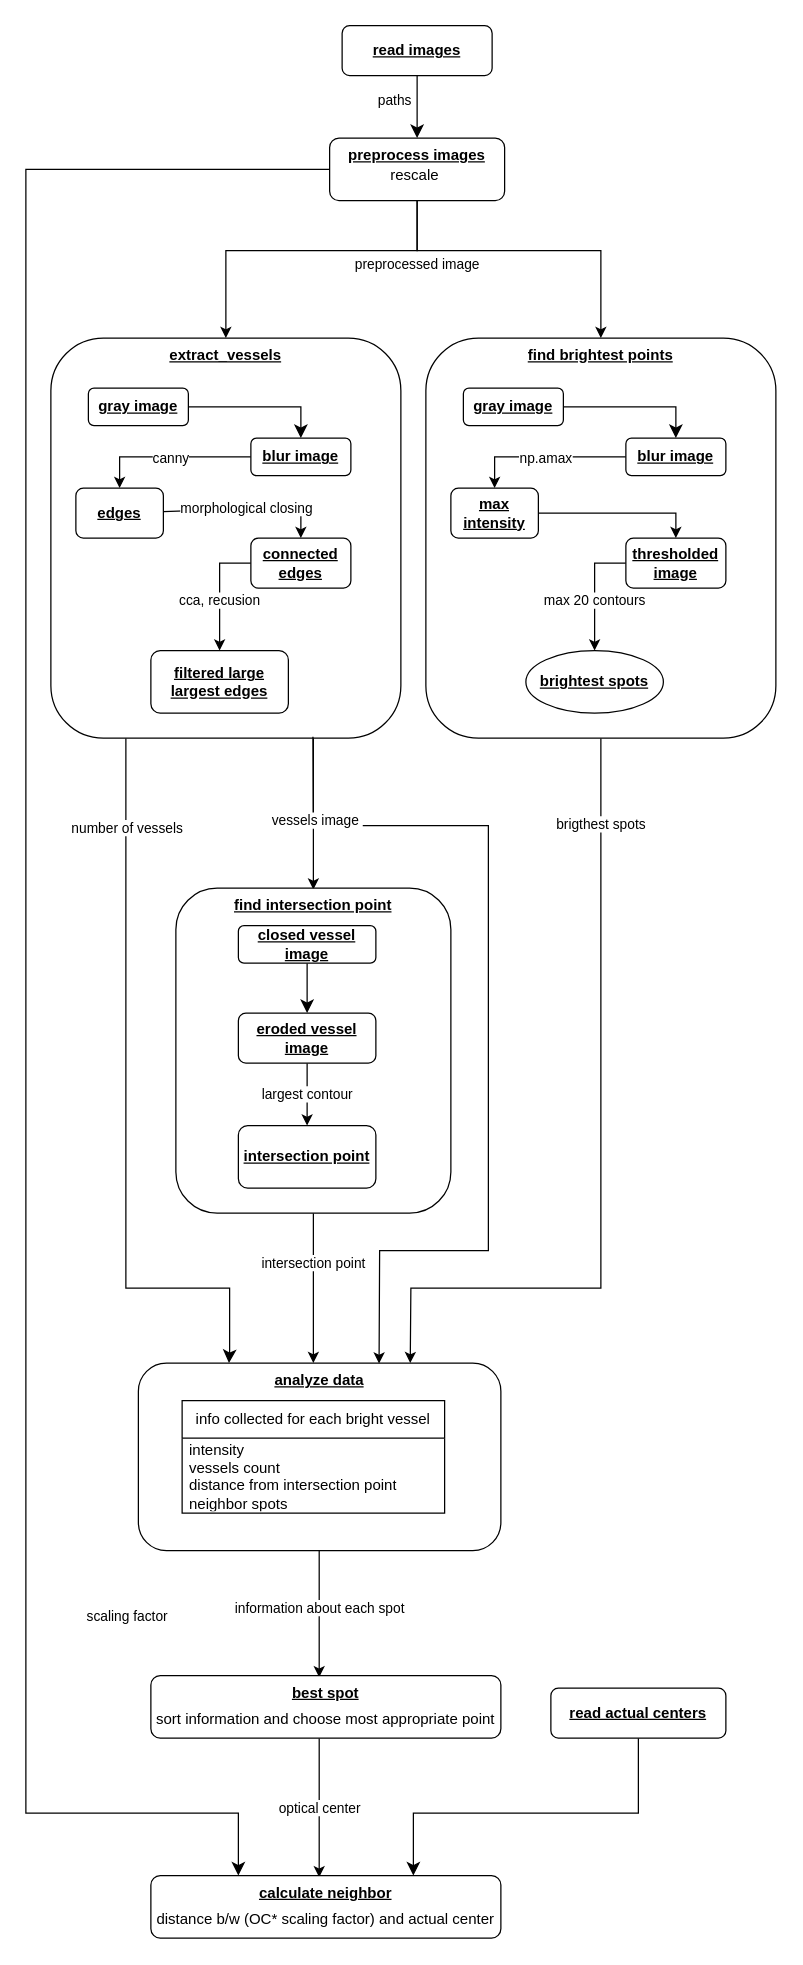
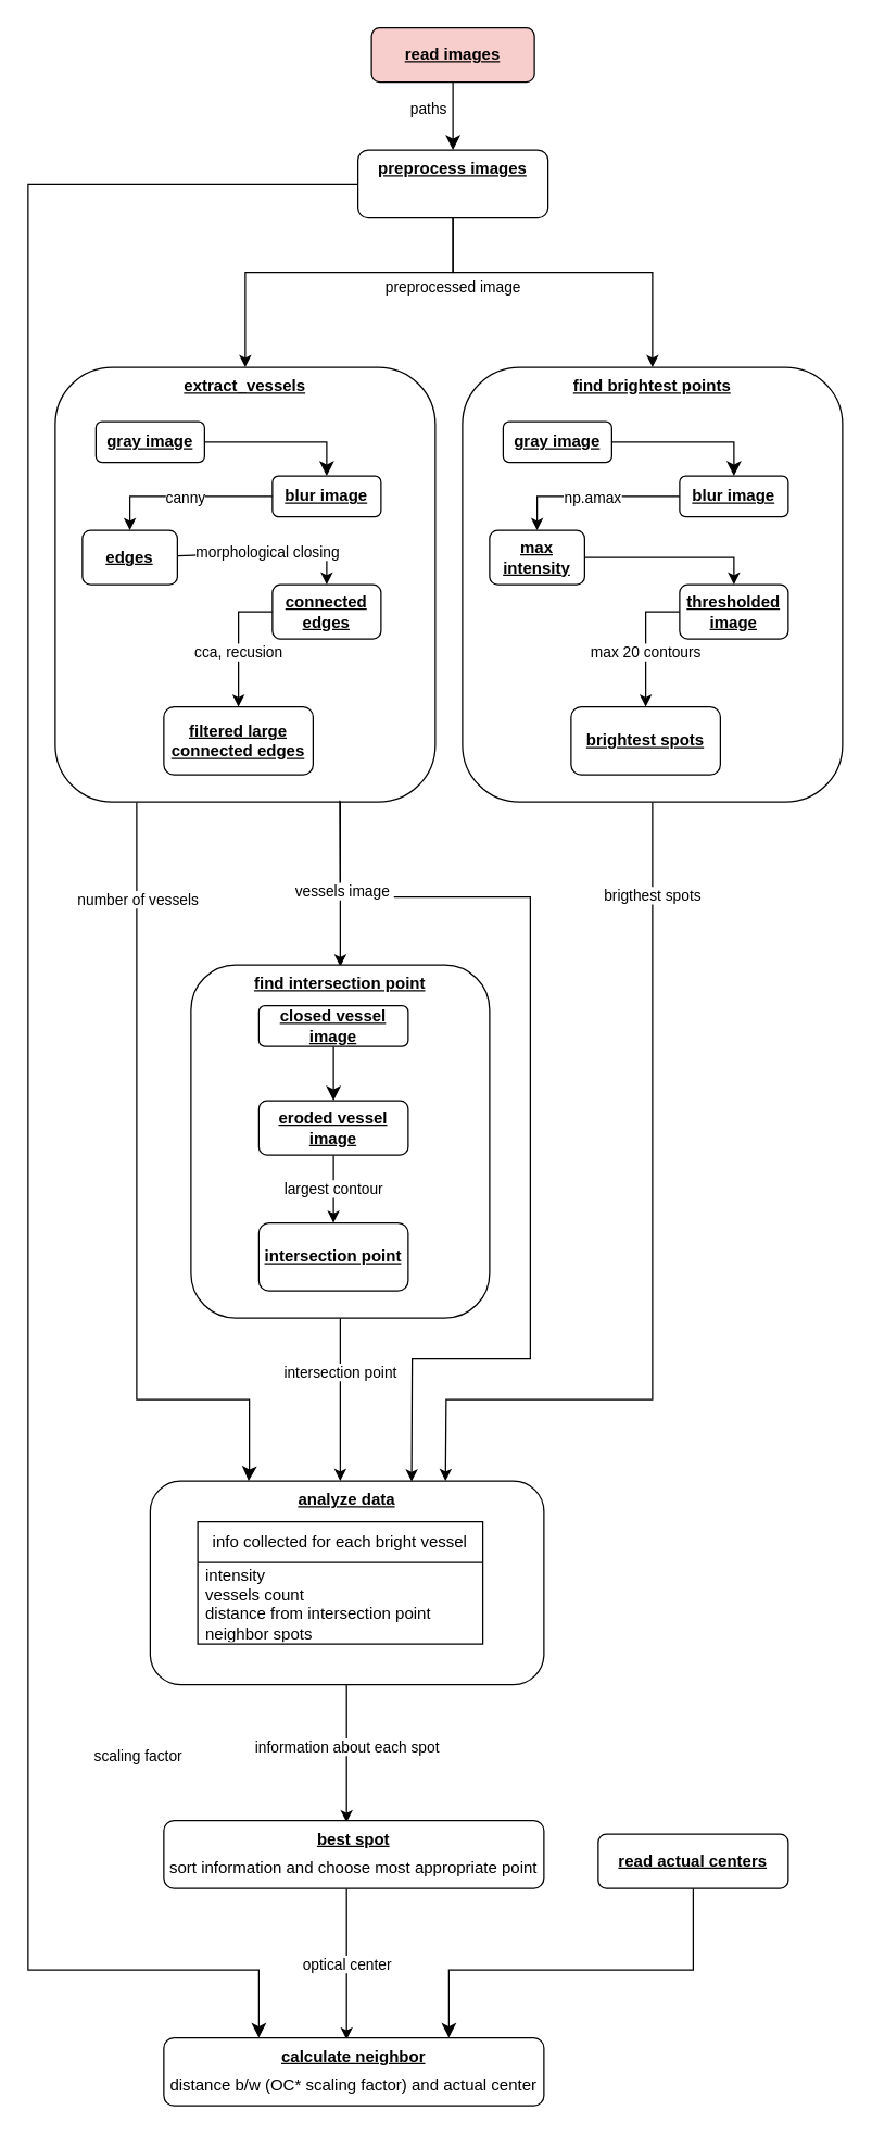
- <mxCell id="5" value="&lt;b&gt;&lt;u&gt;read images&lt;/u&gt;&lt;/b&gt;" style="rounded=1;whiteSpace=wrap;html=1;fontSize=12;glass=0;strokeWidth=1;shadow=0;" parent="1" vertex="1"><mxGeometry x="273" y="20" width="120" height="40" as="geometry" /></mxCell>
+ <mxCell id="5" value="&lt;b&gt;&lt;u&gt;read images&lt;/u&gt;&lt;/b&gt;" style="rounded=1;whiteSpace=wrap;html=1;fontSize=12;glass=0;strokeWidth=1;shadow=0;fillColor=#f8cecc;" parent="1" vertex="1"><mxGeometry x="273" y="20" width="120" height="40" as="geometry" /></mxCell>
- <mxCell id="13" value="rescale&amp;nbsp;" style="text;html=1;strokeColor=none;fillColor=none;align=center;verticalAlign=middle;whiteSpace=wrap;rounded=0;" vertex="1" parent="1"><mxGeometry x="278" y="130" width="110" height="20" as="geometry" /></mxCell>
- <mxCell id="28" value="&lt;b&gt;&lt;u&gt;filtered large largest edges&lt;/u&gt;&lt;/b&gt;" style="rounded=1;whiteSpace=wrap;html=1;fontSize=12;glass=0;strokeWidth=1;shadow=0;" vertex="1" parent="1"><mxGeometry x="120" y="520" width="110" height="50" as="geometry" /></mxCell>
+ <mxCell id="28" value="&lt;b&gt;&lt;u&gt;filtered large connected edges&lt;/u&gt;&lt;/b&gt;" style="rounded=1;whiteSpace=wrap;html=1;fontSize=12;glass=0;strokeWidth=1;shadow=0;" vertex="1" parent="1"><mxGeometry x="120" y="520" width="110" height="50" as="geometry" /></mxCell>
- <mxCell id="40" value="&lt;b&gt;&lt;u&gt;brightest spots&lt;/u&gt;&lt;/b&gt;" style="ellipse;whiteSpace=wrap;html=1;fontSize=12;glass=0;strokeWidth=1;shadow=0;" vertex="1" parent="1"><mxGeometry x="420" y="520" width="110" height="50" as="geometry" /></mxCell>
+ <mxCell id="40" value="&lt;b&gt;&lt;u&gt;brightest spots&lt;/u&gt;&lt;/b&gt;" style="rounded=1;whiteSpace=wrap;html=1;fontSize=12;glass=0;strokeWidth=1;shadow=0;" vertex="1" parent="1"><mxGeometry x="420" y="520" width="110" height="50" as="geometry" /></mxCell>
